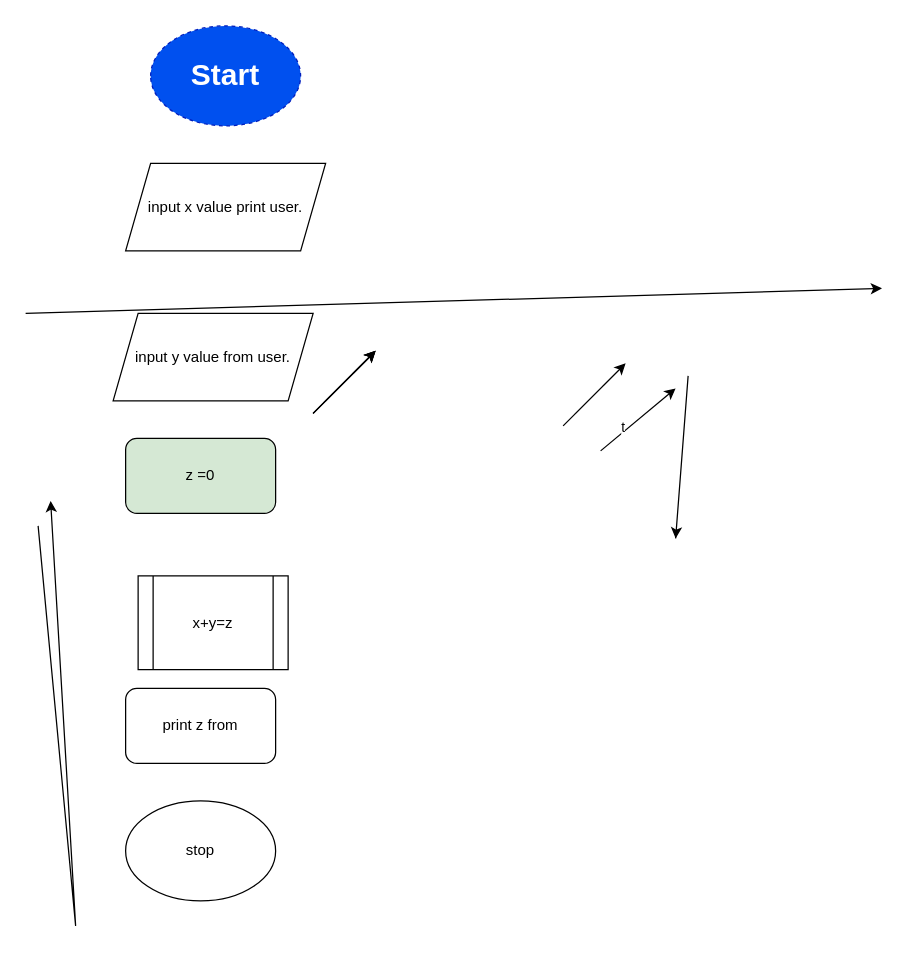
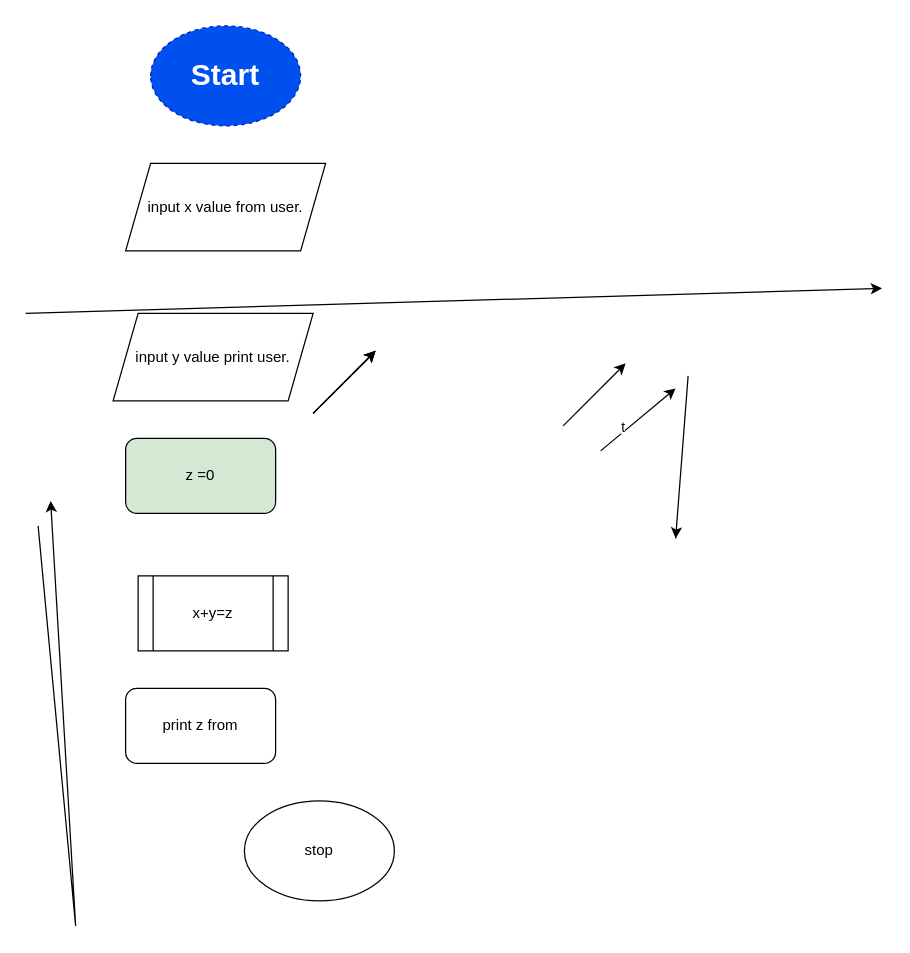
- <mxCell id="12" value="input x value print user." style="shape=parallelogram;perimeter=parallelogramPerimeter;whiteSpace=wrap;html=1;fixedSize=1;" vertex="1" parent="1"><mxGeometry x="100" y="130" width="160" height="70" as="geometry" /></mxCell>
+ <mxCell id="12" value="input x value from user." style="shape=parallelogram;perimeter=parallelogramPerimeter;whiteSpace=wrap;html=1;fixedSize=1;" vertex="1" parent="1"><mxGeometry x="100" y="130" width="160" height="70" as="geometry" /></mxCell>
- <mxCell id="13" value="input y value from user." style="shape=parallelogram;perimeter=parallelogramPerimeter;whiteSpace=wrap;html=1;fixedSize=1;" vertex="1" parent="1"><mxGeometry y="250" width="160" height="70" as="geometry" x="90" /></mxCell>
+ <mxCell id="13" value="input y value print user." style="shape=parallelogram;perimeter=parallelogramPerimeter;whiteSpace=wrap;html=1;fixedSize=1;" vertex="1" parent="1"><mxGeometry y="250" width="160" height="70" as="geometry" x="90" /></mxCell>
- <mxCell id="15" value="x+y=z" style="shape=process;whiteSpace=wrap;html=1;backgroundOutline=1;" vertex="1" parent="1"><mxGeometry x="110" y="460" width="120" height="75" as="geometry" /></mxCell>
+ <mxCell id="15" value="x+y=z" style="shape=process;whiteSpace=wrap;html=1;backgroundOutline=1;" vertex="1" parent="1"><mxGeometry x="110" y="460" width="120" height="60" as="geometry" /></mxCell>
- <mxCell id="17" value="stop" style="ellipse;whiteSpace=wrap;html=1;" vertex="1" parent="1"><mxGeometry x="100" y="640" width="120" height="80" as="geometry" /></mxCell>
+ <mxCell id="17" value="stop" style="ellipse;whiteSpace=wrap;html=1;" vertex="1" parent="1"><mxGeometry x="195" y="640" width="120" height="80" as="geometry" /></mxCell>
